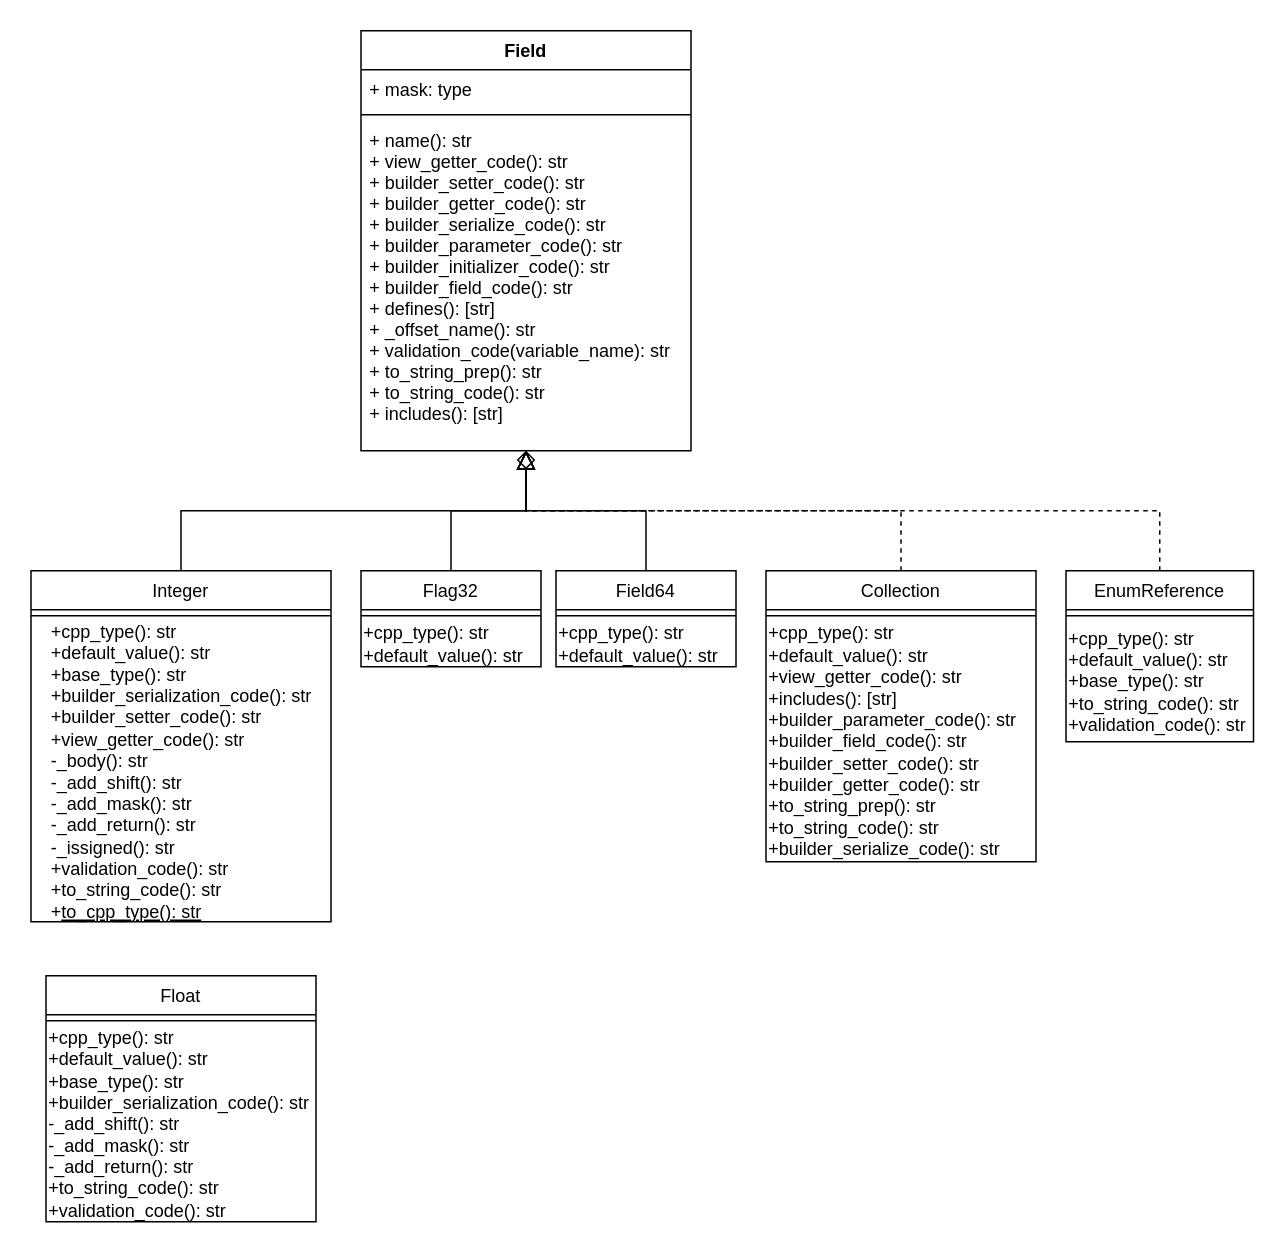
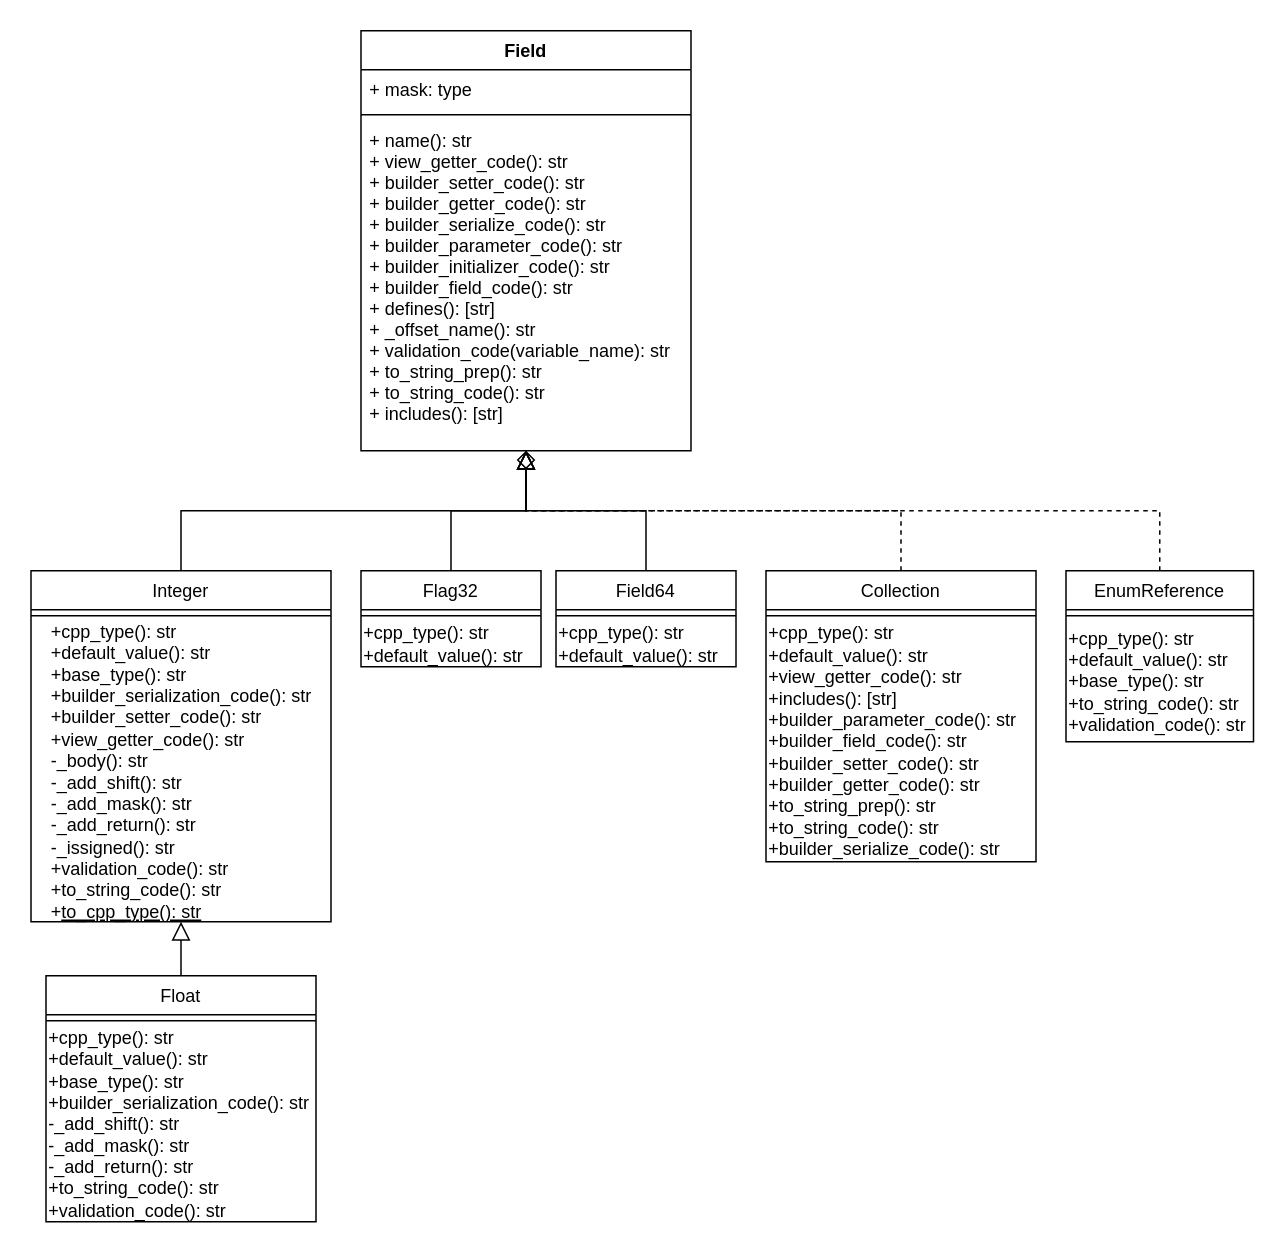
+ <mxCell id="5" value="" style="endArrow=block;endSize=10;endFill=0;shadow=0;strokeWidth=1;rounded=0;edgeStyle=elbowEdgeStyle;elbow=vertical;entryX=0.5;entryY=1;entryDx=0;entryDy=0;" parent="1" source="2" target="16" edge="1"><mxGeometry width="160" relative="1" as="geometry"><mxPoint x="110" y="363" as="sourcePoint" /><mxPoint x="350" y="320" as="targetPoint" /></mxGeometry></mxCell>
